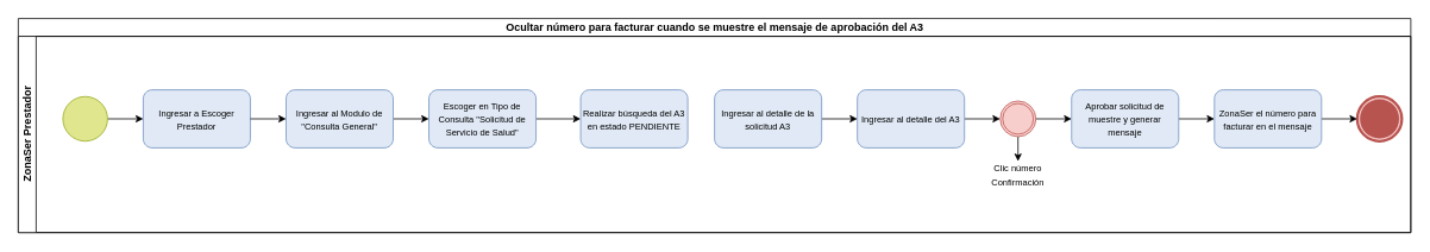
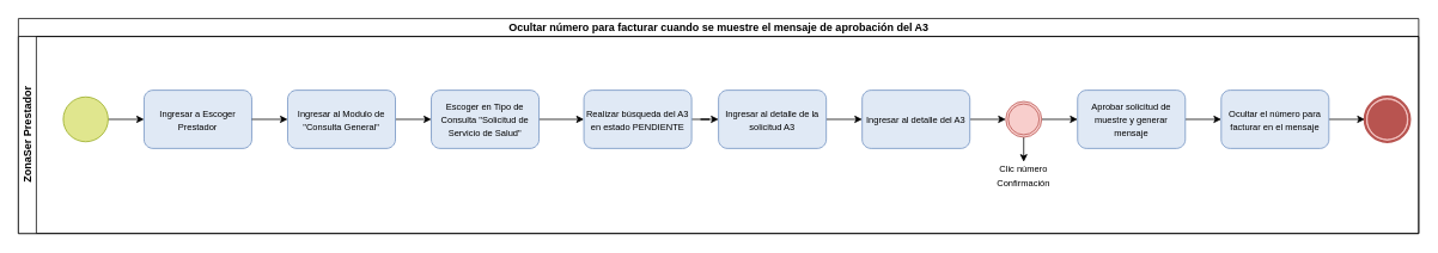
+ <mxCell id="12" style="edgeStyle=orthogonalEdgeStyle;rounded=0;orthogonalLoop=1;jettySize=auto;html=1;entryX=0;entryY=0.5;entryDx=0;entryDy=0;entryPerimeter=0;" edge="1" parent="3" source="13" target="15"><mxGeometry relative="1" as="geometry"><mxPoint x="950" y="357.5" as="targetPoint" /></mxGeometry></mxCell>
- <mxCell id="26" value="&lt;span style=&quot;font-size: 10px;&quot;&gt;ZonaSer el número para facturar en el mensaje&lt;/span&gt;" style="points=[[0.25,0,0],[0.5,0,0],[0.75,0,0],[1,0.25,0],[1,0.5,0],[1,0.75,0],[0.75,1,0],[0.5,1,0],[0.25,1,0],[0,0.75,0],[0,0.5,0],[0,0.25,0]];shape=mxgraph.bpmn.task;whiteSpace=wrap;rectStyle=rounded;size=10;html=1;container=1;expand=0;collapsible=0;taskMarker=abstract;fillColor=#E0E9F5;strokeColor=#6c8ebf;" vertex="1" parent="3"><mxGeometry x="1340" y="60" width="120" height="65" as="geometry" /></mxCell>
+ <mxCell id="26" value="&lt;span style=&quot;font-size: 10px;&quot;&gt;Ocultar el número para facturar en el mensaje&lt;/span&gt;" style="points=[[0.25,0,0],[0.5,0,0],[0.75,0,0],[1,0.25,0],[1,0.5,0],[1,0.75,0],[0.75,1,0],[0.5,1,0],[0.25,1,0],[0,0.75,0],[0,0.5,0],[0,0.25,0]];shape=mxgraph.bpmn.task;whiteSpace=wrap;rectStyle=rounded;size=10;html=1;container=1;expand=0;collapsible=0;taskMarker=abstract;fillColor=#E0E9F5;strokeColor=#6c8ebf;" vertex="1" parent="3"><mxGeometry x="1340" y="60" width="120" height="65" as="geometry" /></mxCell>
